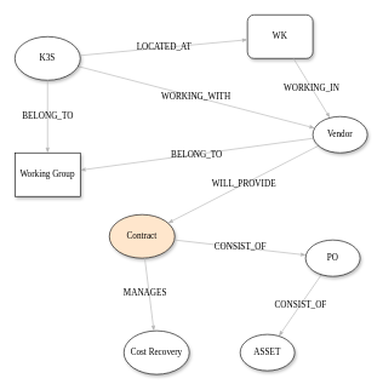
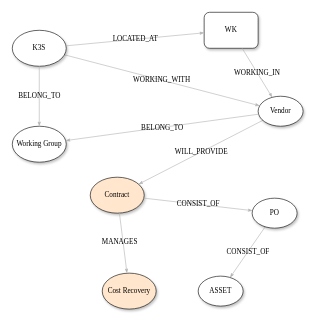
- <mxCell id="14" value="Working Group" style="whiteSpace=wrap;html=1;shadow=1;comic=0;labelBackgroundColor=none;strokeWidth=1;fontFamily=Verdana;fontSize=12;align=center;rounded=0;" vertex="1" parent="1"><mxGeometry y="210" width="90" height="60" as="geometry" x="20" /></mxCell>
+ <mxCell id="14" value="Working Group" style="ellipse;whiteSpace=wrap;html=1;rounded=0;shadow=1;comic=0;labelBackgroundColor=none;strokeWidth=1;fontFamily=Verdana;fontSize=12;align=center;" vertex="1" parent="1"><mxGeometry y="210" width="90" height="60" as="geometry" x="20" /></mxCell>
- <mxCell id="9" value="Cost Recovery" style="ellipse;whiteSpace=wrap;html=1;rounded=0;shadow=1;comic=0;labelBackgroundColor=none;strokeWidth=1;fontFamily=Verdana;fontSize=12;align=center;" vertex="1" parent="1"><mxGeometry x="170" y="455" width="90" height="60" as="geometry" /></mxCell>
+ <mxCell id="9" value="Cost Recovery" style="ellipse;whiteSpace=wrap;html=1;rounded=0;shadow=1;comic=0;labelBackgroundColor=none;strokeWidth=1;fontFamily=Verdana;fontSize=12;align=center;fillColor=#ffe6cc;" vertex="1" parent="1"><mxGeometry x="170" y="455" width="90" height="60" as="geometry" /></mxCell>
